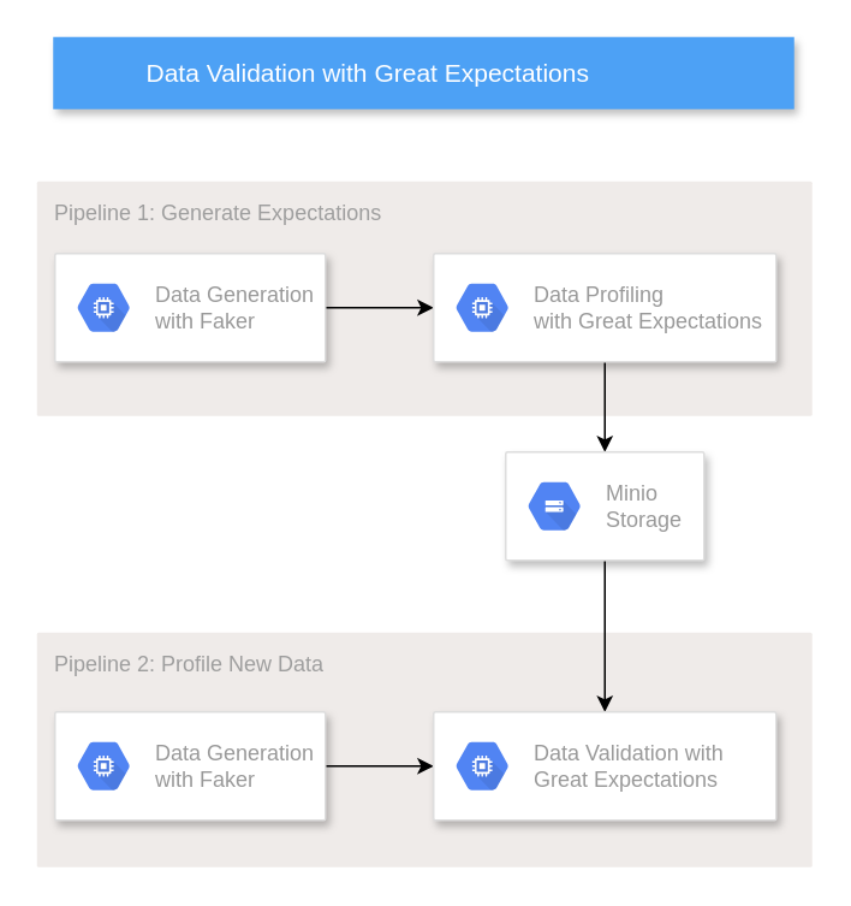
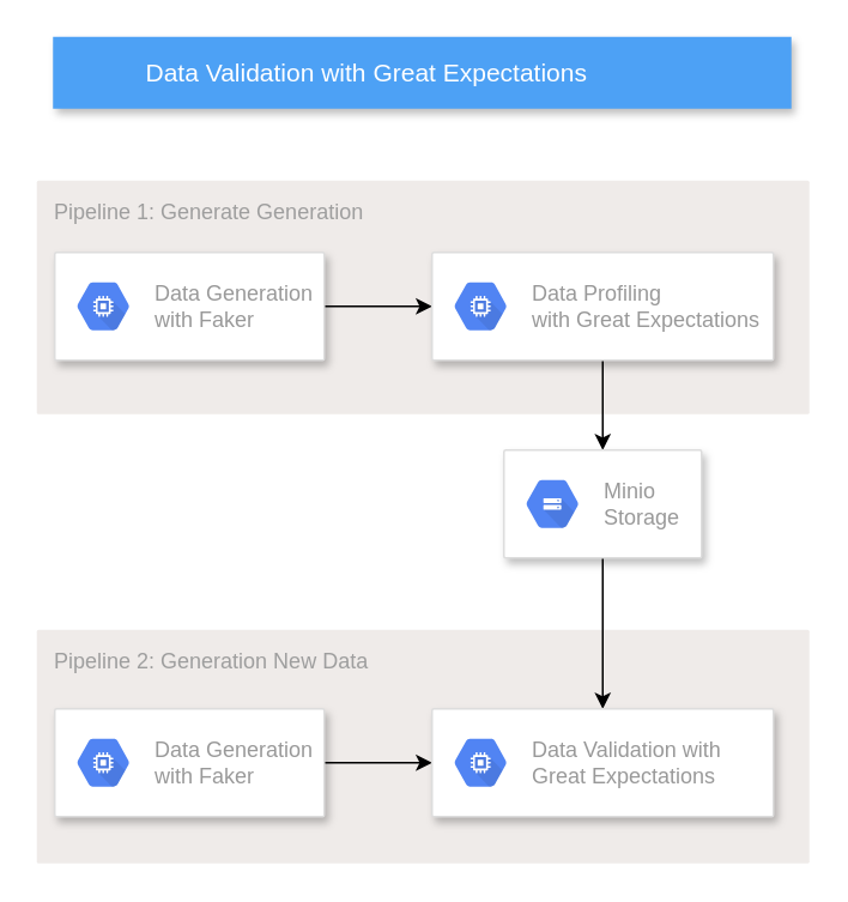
- <mxCell id="3" value="Pipeline 1: Generate Expectations" style="sketch=0;points=[[0,0,0],[0.25,0,0],[0.5,0,0],[0.75,0,0],[1,0,0],[1,0.25,0],[1,0.5,0],[1,0.75,0],[1,1,0],[0.75,1,0],[0.5,1,0],[0.25,1,0],[0,1,0],[0,0.75,0],[0,0.5,0],[0,0.25,0]];rounded=1;absoluteArcSize=1;arcSize=2;html=1;strokeColor=none;gradientColor=none;shadow=0;dashed=0;fontSize=12;fontColor=#9E9E9E;align=left;verticalAlign=top;spacing=10;spacingTop=-4;fillColor=#EFEBE9;" vertex="1" parent="1"><mxGeometry x="20" y="100" width="430" height="130" as="geometry" /></mxCell>
+ <mxCell id="3" value="Pipeline 1: Generate Generation" style="sketch=0;points=[[0,0,0],[0.25,0,0],[0.5,0,0],[0.75,0,0],[1,0,0],[1,0.25,0],[1,0.5,0],[1,0.75,0],[1,1,0],[0.75,1,0],[0.5,1,0],[0.25,1,0],[0,1,0],[0,0.75,0],[0,0.5,0],[0,0.25,0]];rounded=1;absoluteArcSize=1;arcSize=2;html=1;strokeColor=none;gradientColor=none;shadow=0;dashed=0;fontSize=12;fontColor=#9E9E9E;align=left;verticalAlign=top;spacing=10;spacingTop=-4;fillColor=#EFEBE9;" vertex="1" parent="1"><mxGeometry x="20" y="100" width="430" height="130" as="geometry" /></mxCell>
- <mxCell id="2" value="Pipeline 2: Profile New Data" style="sketch=0;points=[[0,0,0],[0.25,0,0],[0.5,0,0],[0.75,0,0],[1,0,0],[1,0.25,0],[1,0.5,0],[1,0.75,0],[1,1,0],[0.75,1,0],[0.5,1,0],[0.25,1,0],[0,1,0],[0,0.75,0],[0,0.5,0],[0,0.25,0]];rounded=1;absoluteArcSize=1;arcSize=2;html=1;strokeColor=none;gradientColor=none;shadow=0;dashed=0;fontSize=12;fontColor=#9E9E9E;align=left;verticalAlign=top;spacing=10;spacingTop=-4;fillColor=#EFEBE9;" vertex="1" parent="1"><mxGeometry x="20" y="350" width="430" height="130" as="geometry" /></mxCell>
+ <mxCell id="2" value="Pipeline 2: Generation New Data" style="sketch=0;points=[[0,0,0],[0.25,0,0],[0.5,0,0],[0.75,0,0],[1,0,0],[1,0.25,0],[1,0.5,0],[1,0.75,0],[1,1,0],[0.75,1,0],[0.5,1,0],[0.25,1,0],[0,1,0],[0,0.75,0],[0,0.5,0],[0,0.25,0]];rounded=1;absoluteArcSize=1;arcSize=2;html=1;strokeColor=none;gradientColor=none;shadow=0;dashed=0;fontSize=12;fontColor=#9E9E9E;align=left;verticalAlign=top;spacing=10;spacingTop=-4;fillColor=#EFEBE9;" vertex="1" parent="1"><mxGeometry x="20" y="350" width="430" height="130" as="geometry" /></mxCell>
